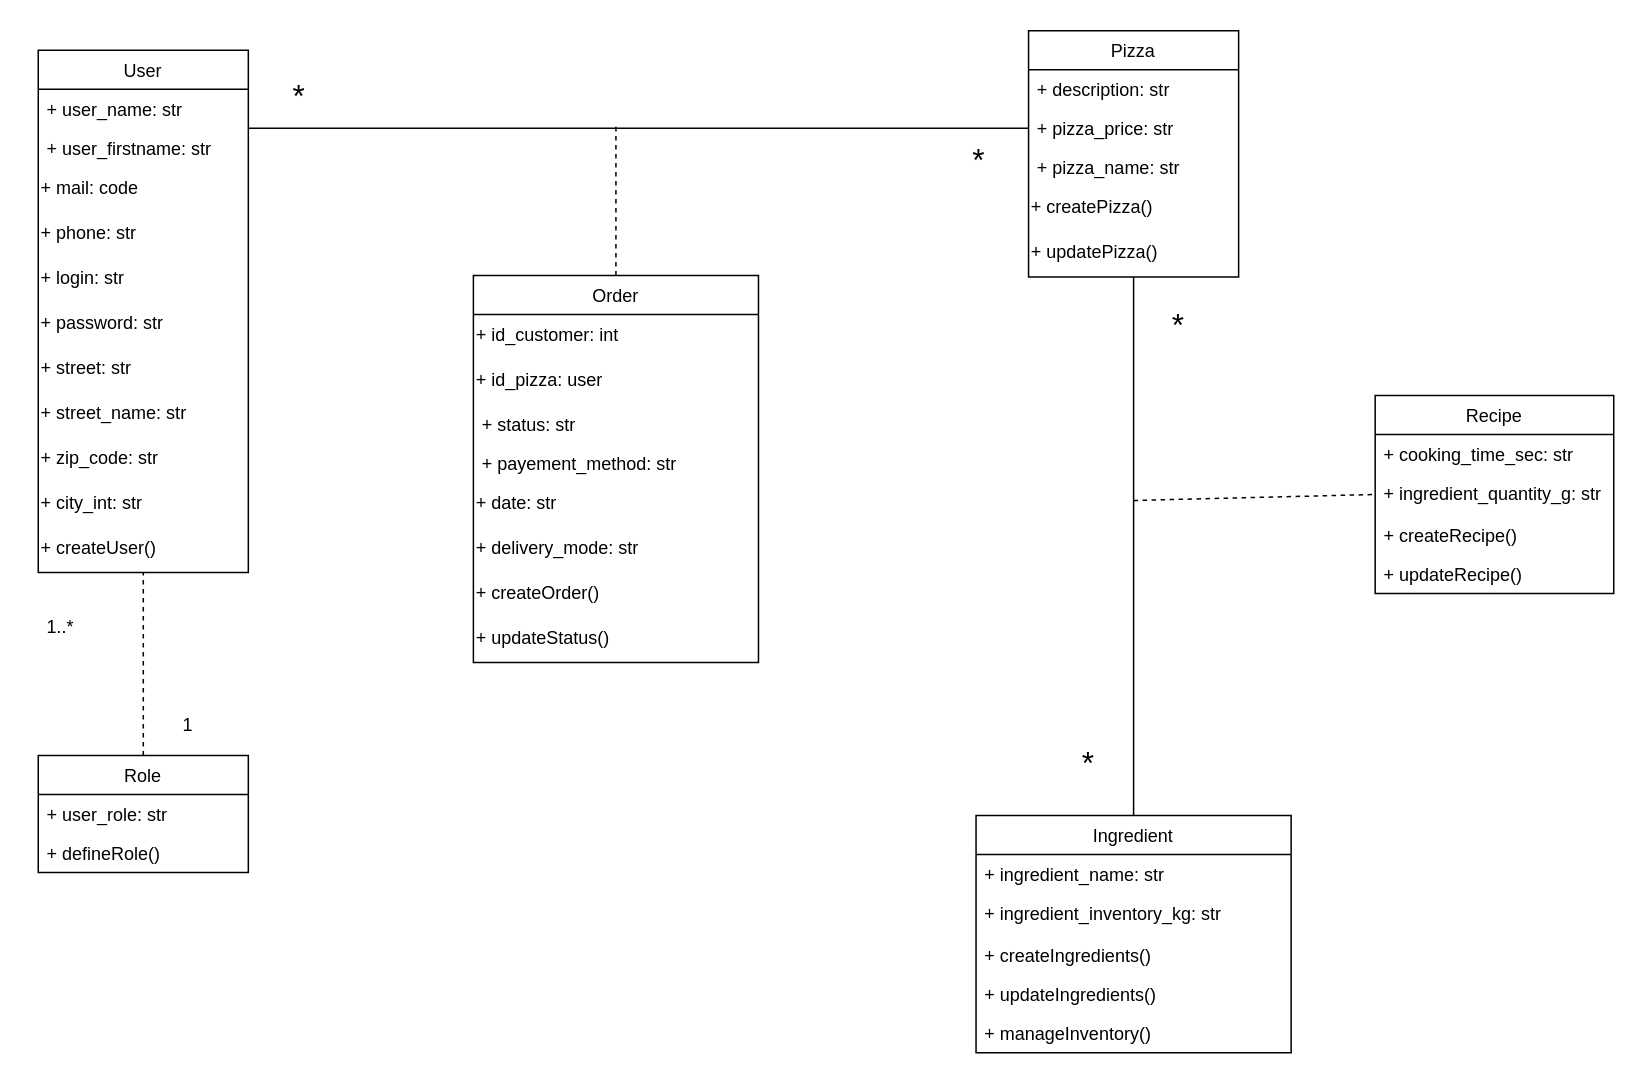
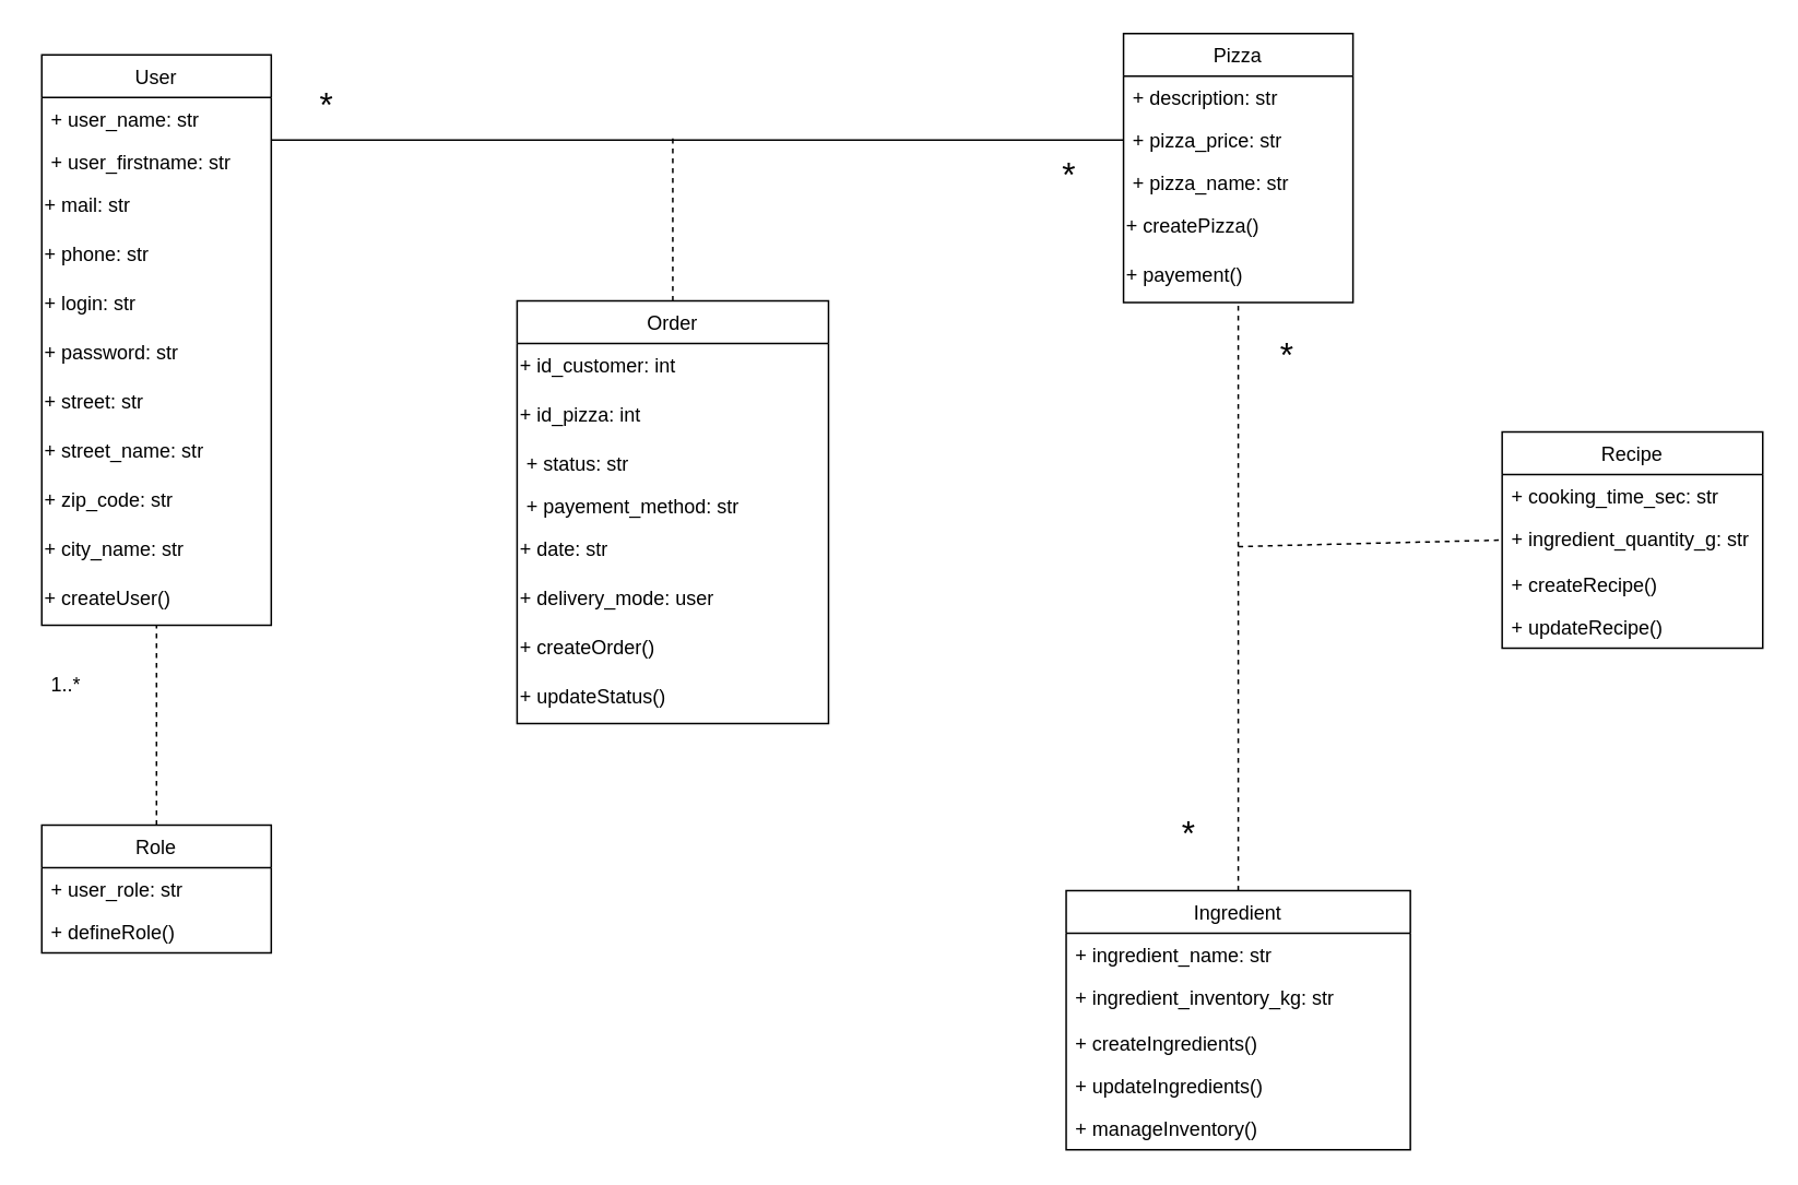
- <mxCell id="11" value="+ mail: code" style="text;whiteSpace=wrap;html=1;" parent="8" vertex="1"><mxGeometry y="78" width="140" height="30" as="geometry" /></mxCell>
+ <mxCell id="11" value="+ mail: str" style="text;whiteSpace=wrap;html=1;" parent="8" vertex="1"><mxGeometry y="78" width="140" height="30" as="geometry" /></mxCell>
- <mxCell id="7" value="+ updatePizza()" style="text;whiteSpace=wrap;html=1;" vertex="1" parent="2"><mxGeometry y="134" width="140" height="30" as="geometry" /></mxCell>
+ <mxCell id="7" value="+ payement()" style="text;whiteSpace=wrap;html=1;" vertex="1" parent="2"><mxGeometry y="134" width="140" height="30" as="geometry" /></mxCell>
- <mxCell id="22" value="+ id_pizza: user" style="text;whiteSpace=wrap;html=1;" parent="20" vertex="1"><mxGeometry y="56" width="190" height="30" as="geometry" /></mxCell>
+ <mxCell id="22" value="+ id_pizza: int" style="text;whiteSpace=wrap;html=1;" parent="20" vertex="1"><mxGeometry y="56" width="190" height="30" as="geometry" /></mxCell>
- <mxCell id="18" value="+ city_int: str" style="text;whiteSpace=wrap;html=1;" parent="8" vertex="1"><mxGeometry y="288" width="140" height="30" as="geometry" /></mxCell>
+ <mxCell id="18" value="+ city_name: str" style="text;whiteSpace=wrap;html=1;" parent="8" vertex="1"><mxGeometry y="288" width="140" height="30" as="geometry" /></mxCell>
- <mxCell id="41" value="" style="endArrow=none;html=1;entryX=0.5;entryY=1;entryDx=0;entryDy=0;" parent="1" source="29" target="2" edge="1"><mxGeometry width="50" height="50" relative="1" as="geometry"><mxPoint x="505" y="353" as="sourcePoint" /><mxPoint x="555" y="303" as="targetPoint" /></mxGeometry></mxCell>
+ <mxCell id="41" value="" style="endArrow=none;html=1;entryX=0.5;entryY=1;entryDx=0;entryDy=0;dashed=1;" parent="1" source="29" target="2" edge="1"><mxGeometry width="50" height="50" relative="1" as="geometry"><mxPoint x="505" y="353" as="sourcePoint" /><mxPoint x="555" y="303" as="targetPoint" /></mxGeometry></mxCell>
- <mxCell id="26" value="+ delivery_mode: str" style="text;whiteSpace=wrap;html=1;" parent="20" vertex="1"><mxGeometry y="168" width="190" height="30" as="geometry" /></mxCell>
+ <mxCell id="26" value="+ delivery_mode: user" style="text;whiteSpace=wrap;html=1;" parent="20" vertex="1"><mxGeometry y="168" width="190" height="30" as="geometry" /></mxCell>
- <mxCell id="53" value="1" style="text;html=1;strokeColor=none;fillColor=none;align=center;verticalAlign=middle;whiteSpace=wrap;rounded=0;" vertex="1" parent="1"><mxGeometry x="105" y="473" width="40" height="20" as="geometry" /></mxCell>
